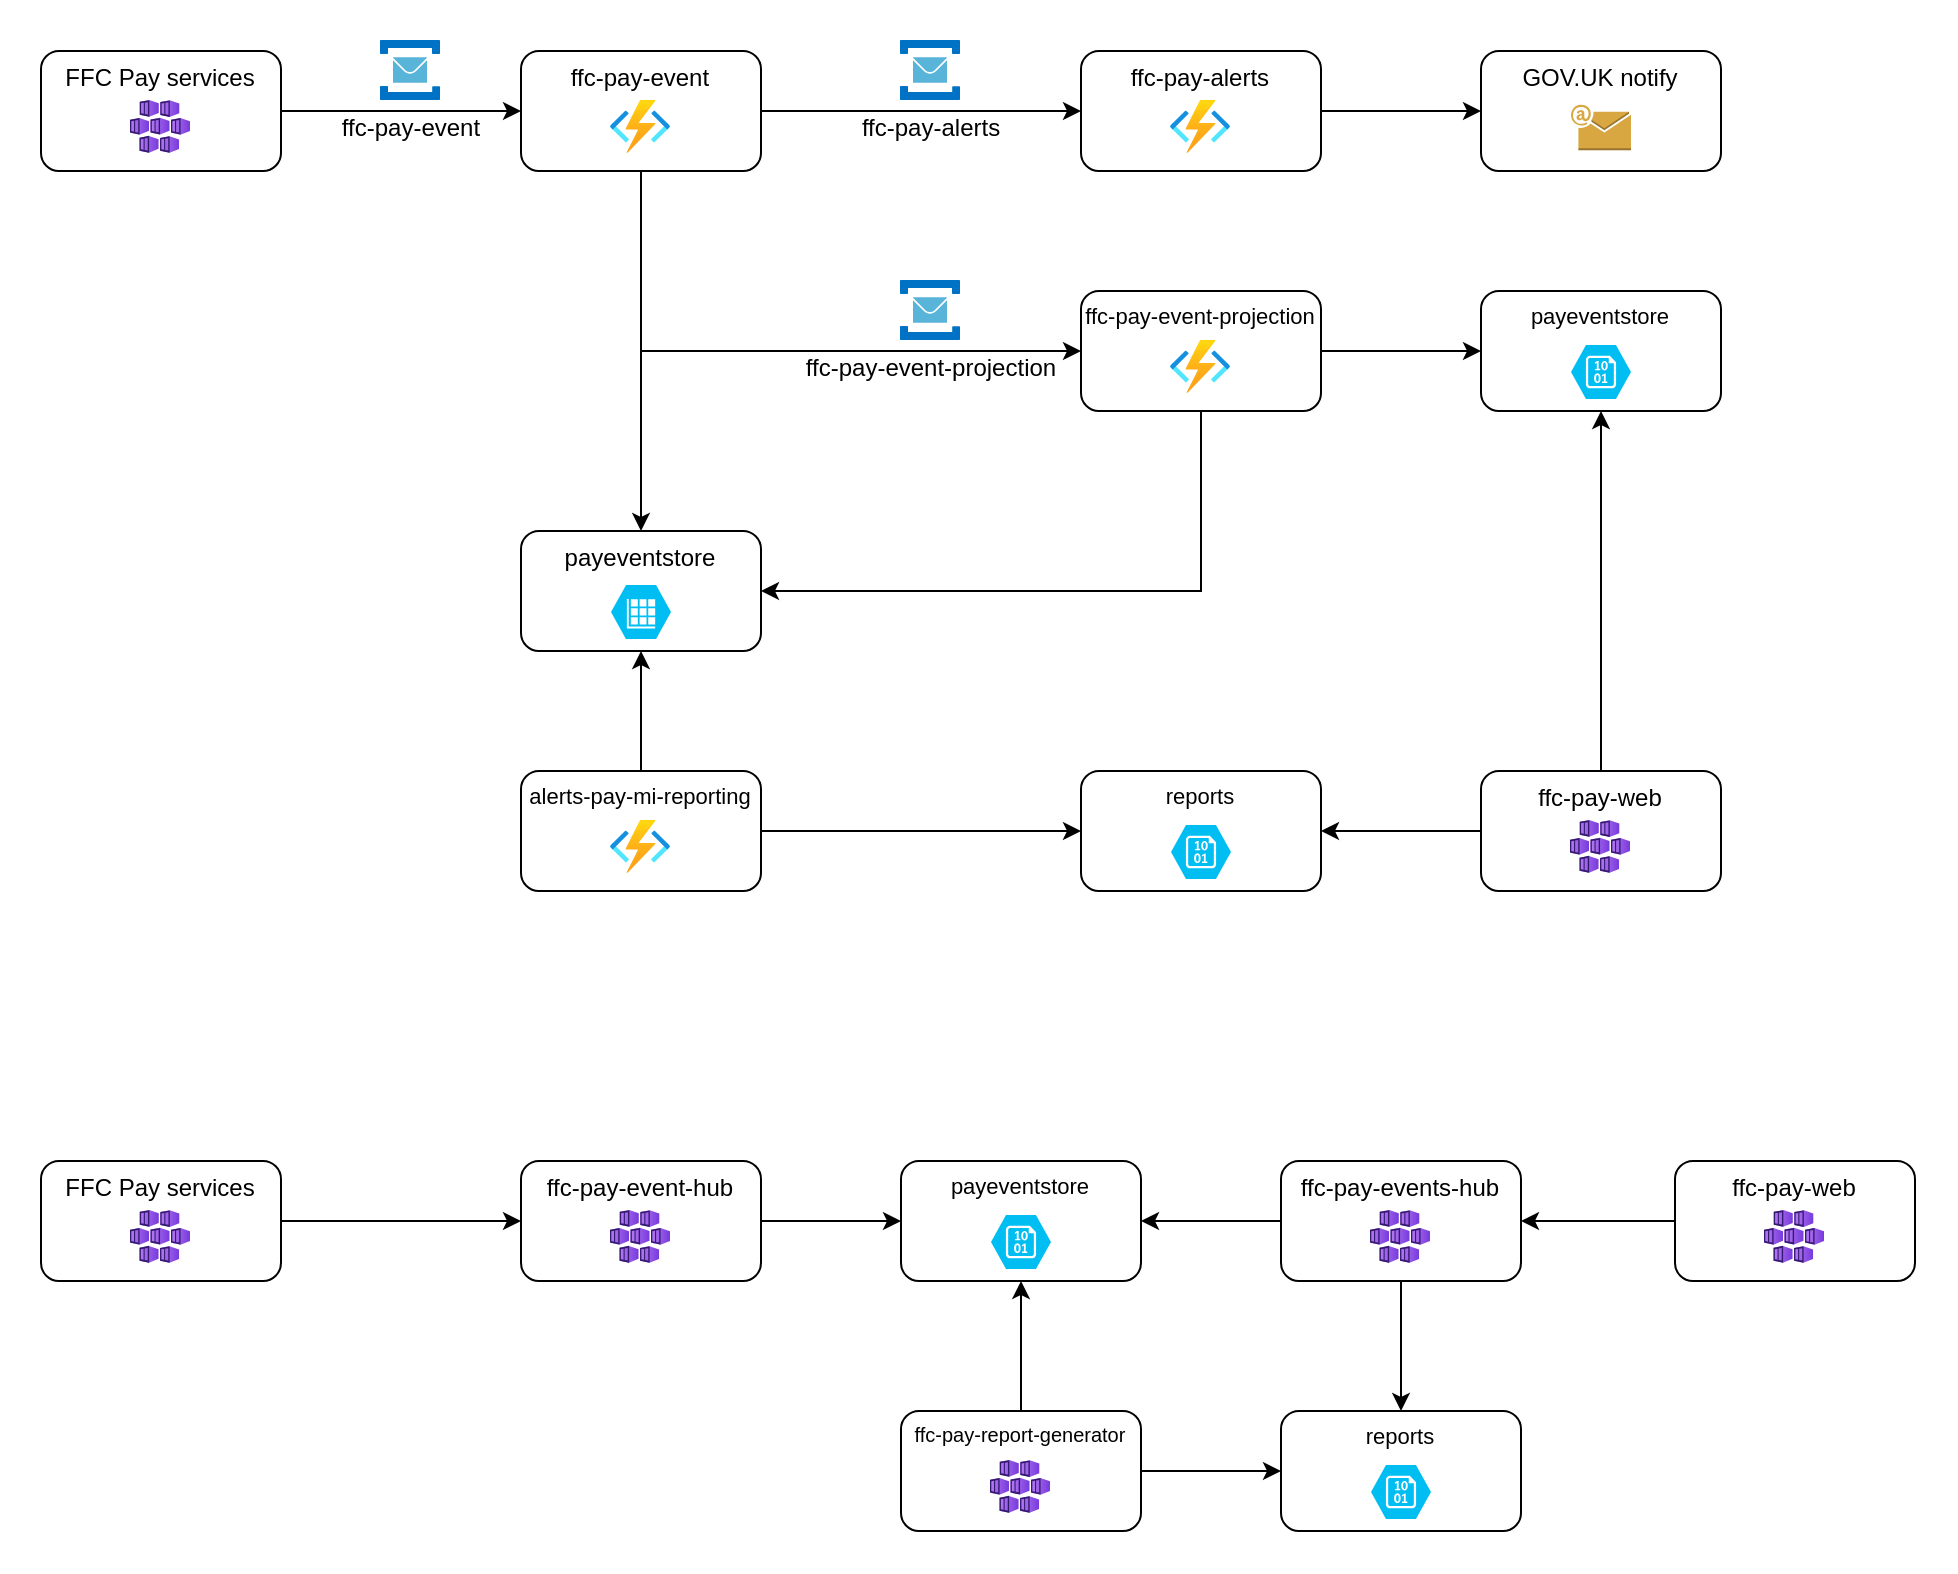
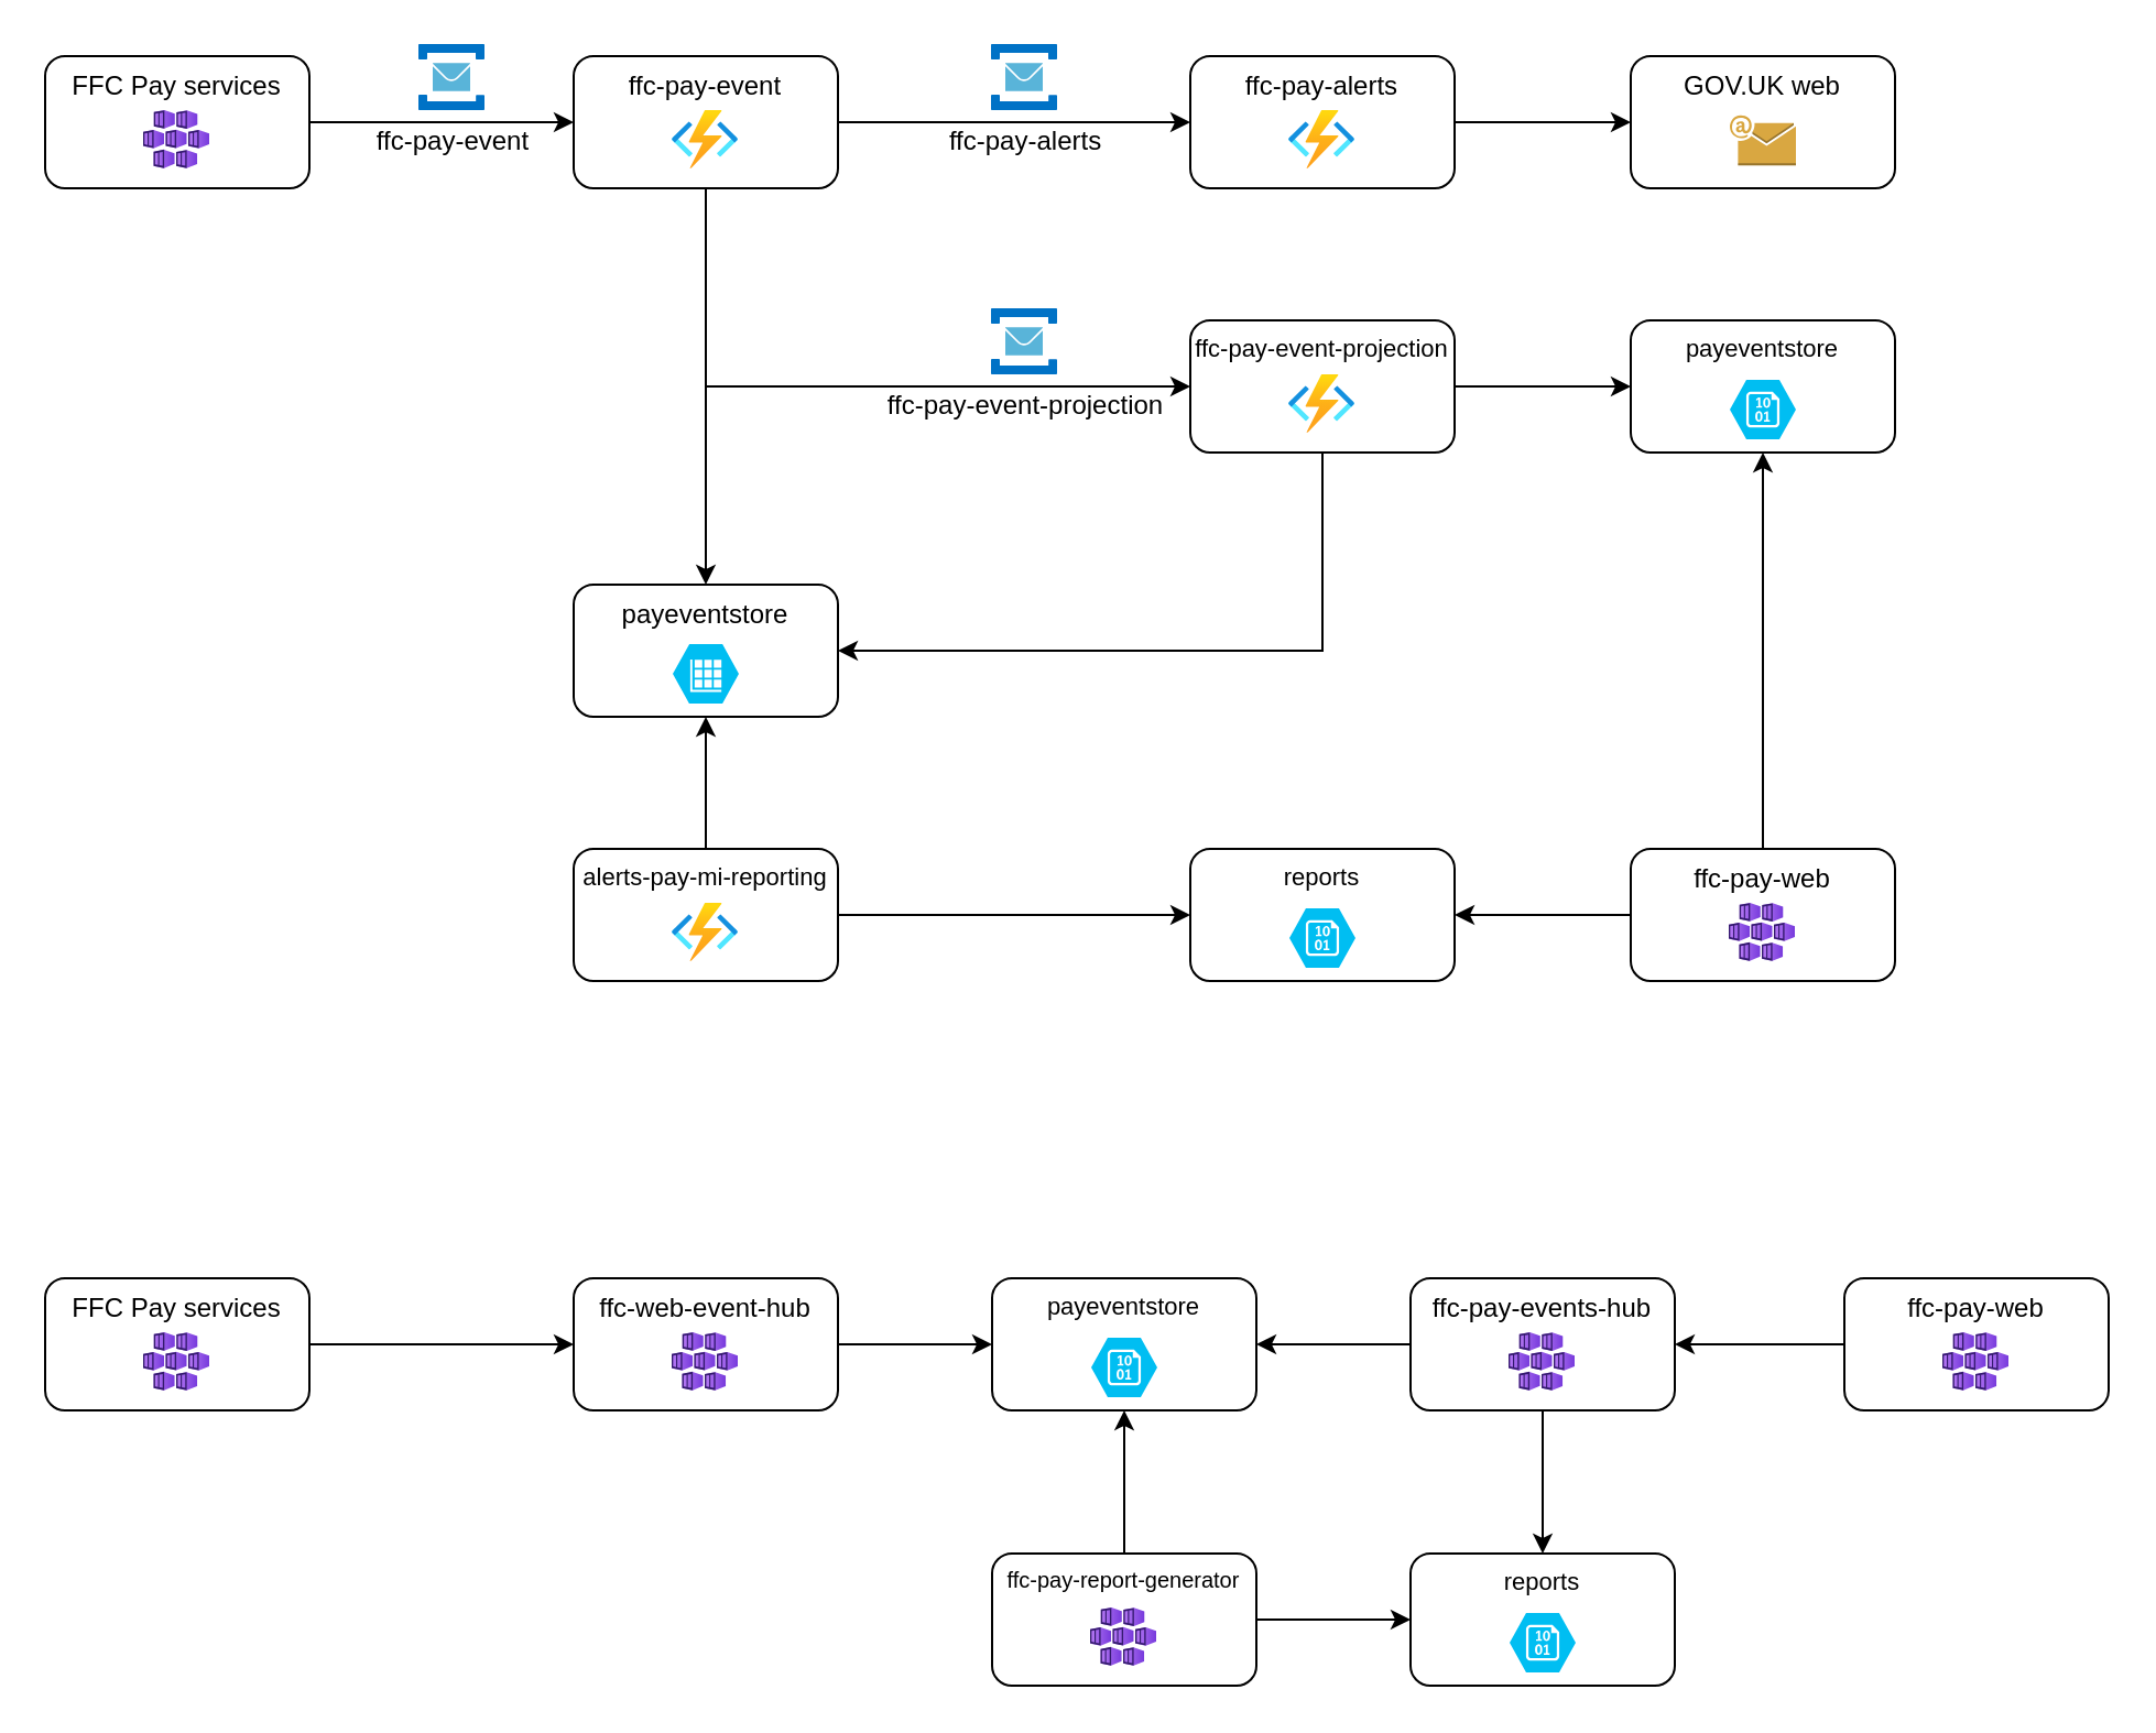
- <mxCell id="22" value="GOV.UK notify" style="whiteSpace=wrap;html=1;verticalAlign=top;rounded=1;" parent="1" vertex="1"><mxGeometry x="740" y="25" width="120" height="60" as="geometry" /></mxCell>
+ <mxCell id="22" value="GOV.UK web" style="whiteSpace=wrap;html=1;verticalAlign=top;rounded=1;" parent="1" vertex="1"><mxGeometry x="740" y="25" width="120" height="60" as="geometry" /></mxCell>
- <mxCell id="41" value="ffc-pay-event-hub" style="rounded=1;whiteSpace=wrap;html=1;verticalAlign=top;" vertex="1" parent="1"><mxGeometry x="260" y="580" width="120" height="60" as="geometry" /></mxCell>
+ <mxCell id="41" value="ffc-web-event-hub" style="rounded=1;whiteSpace=wrap;html=1;verticalAlign=top;" vertex="1" parent="1"><mxGeometry x="260" y="580" width="120" height="60" as="geometry" /></mxCell>
